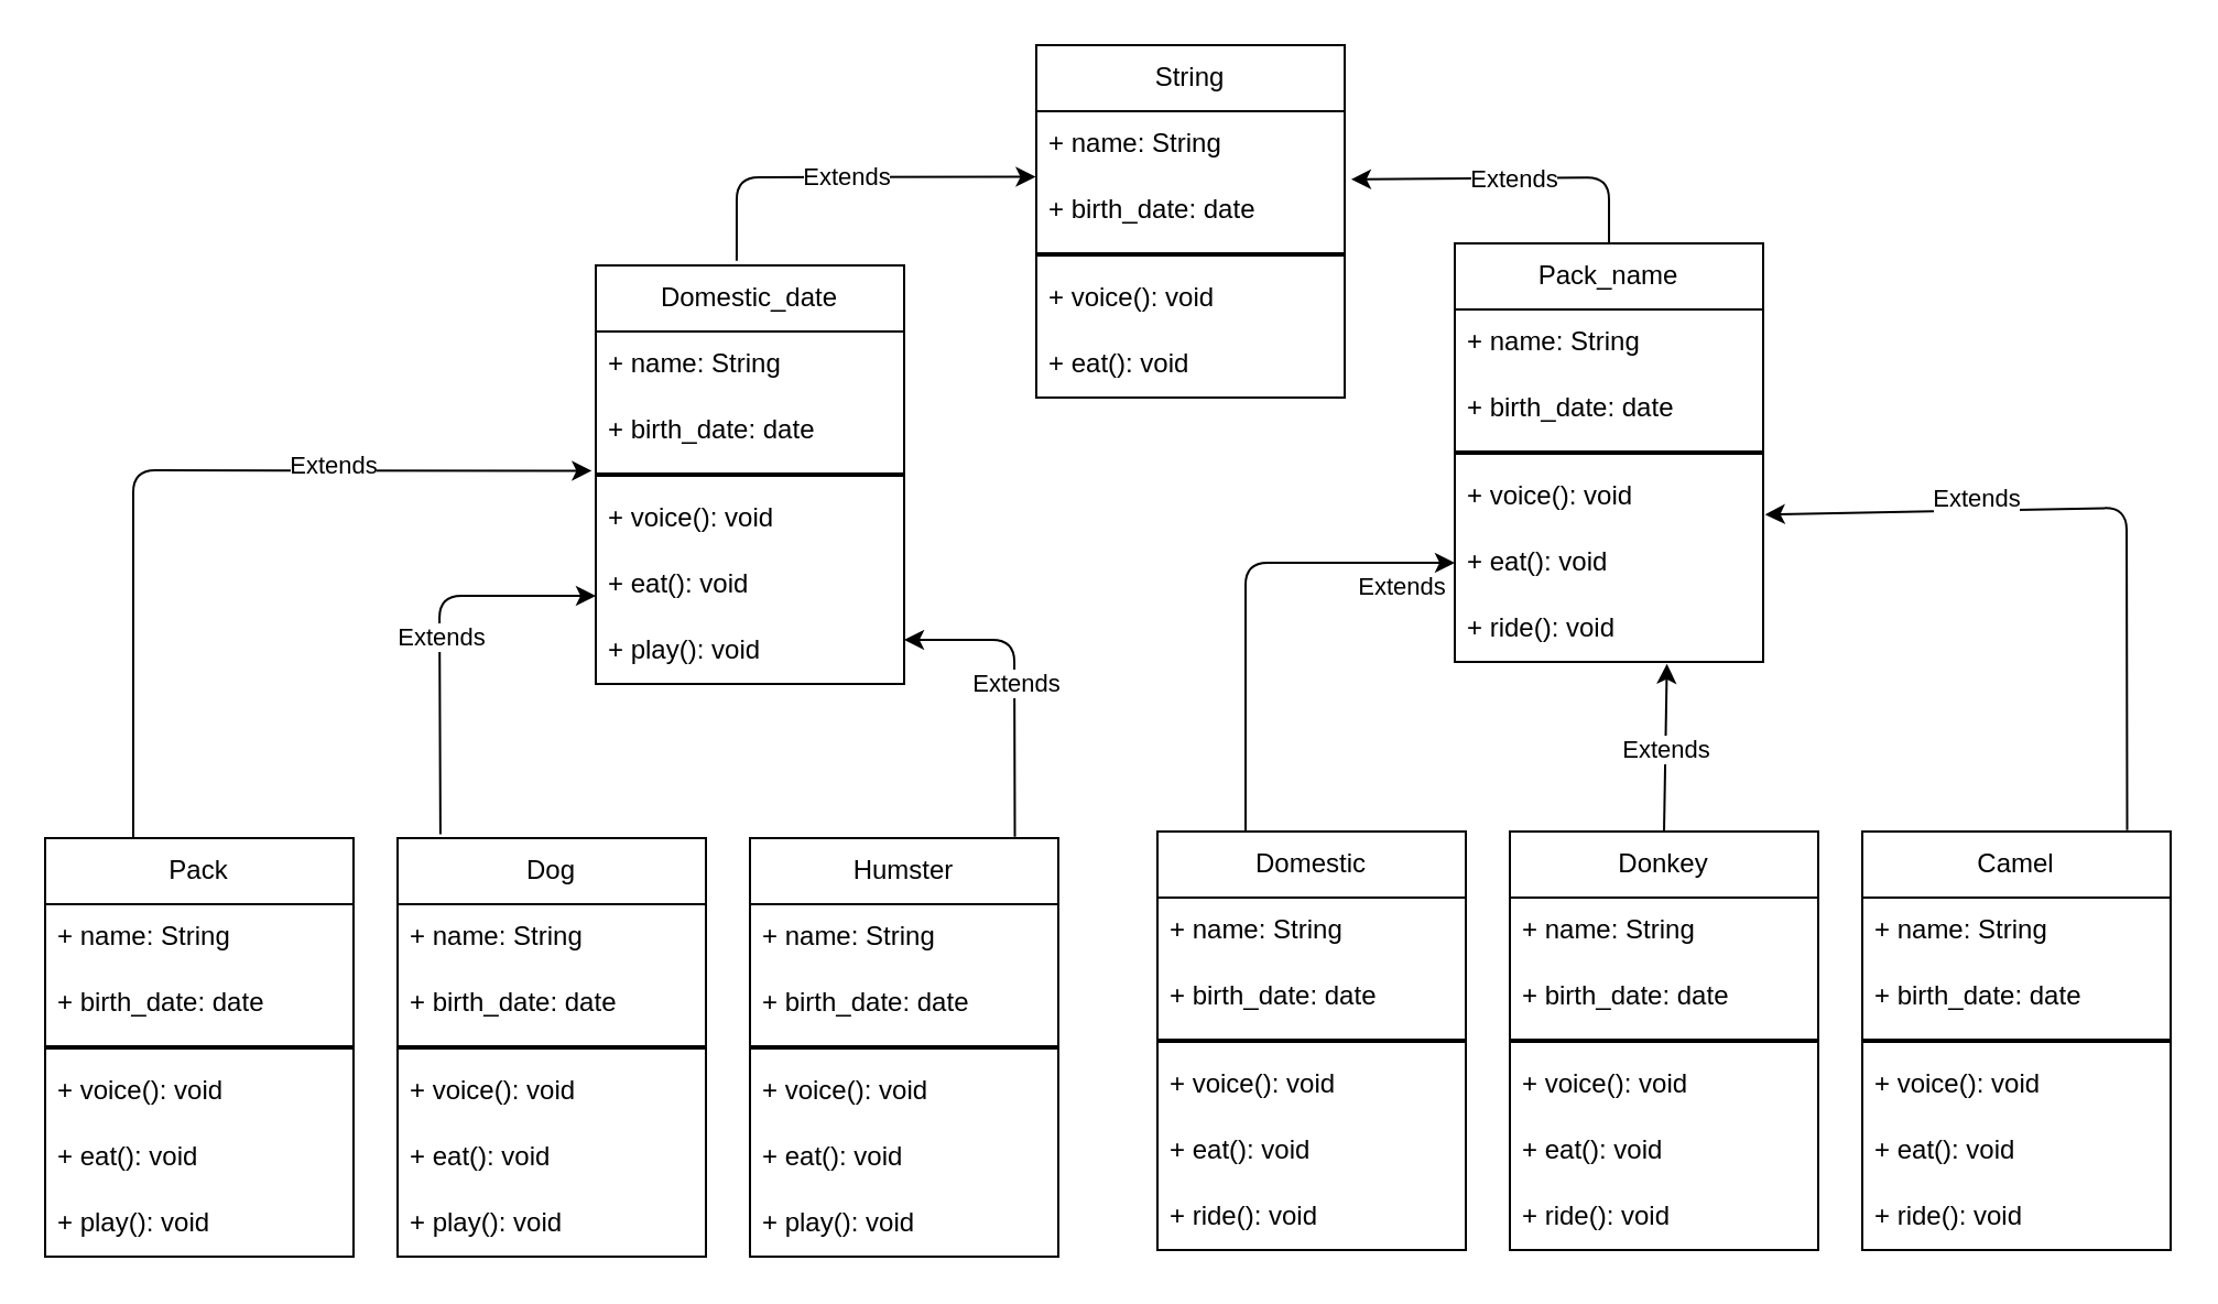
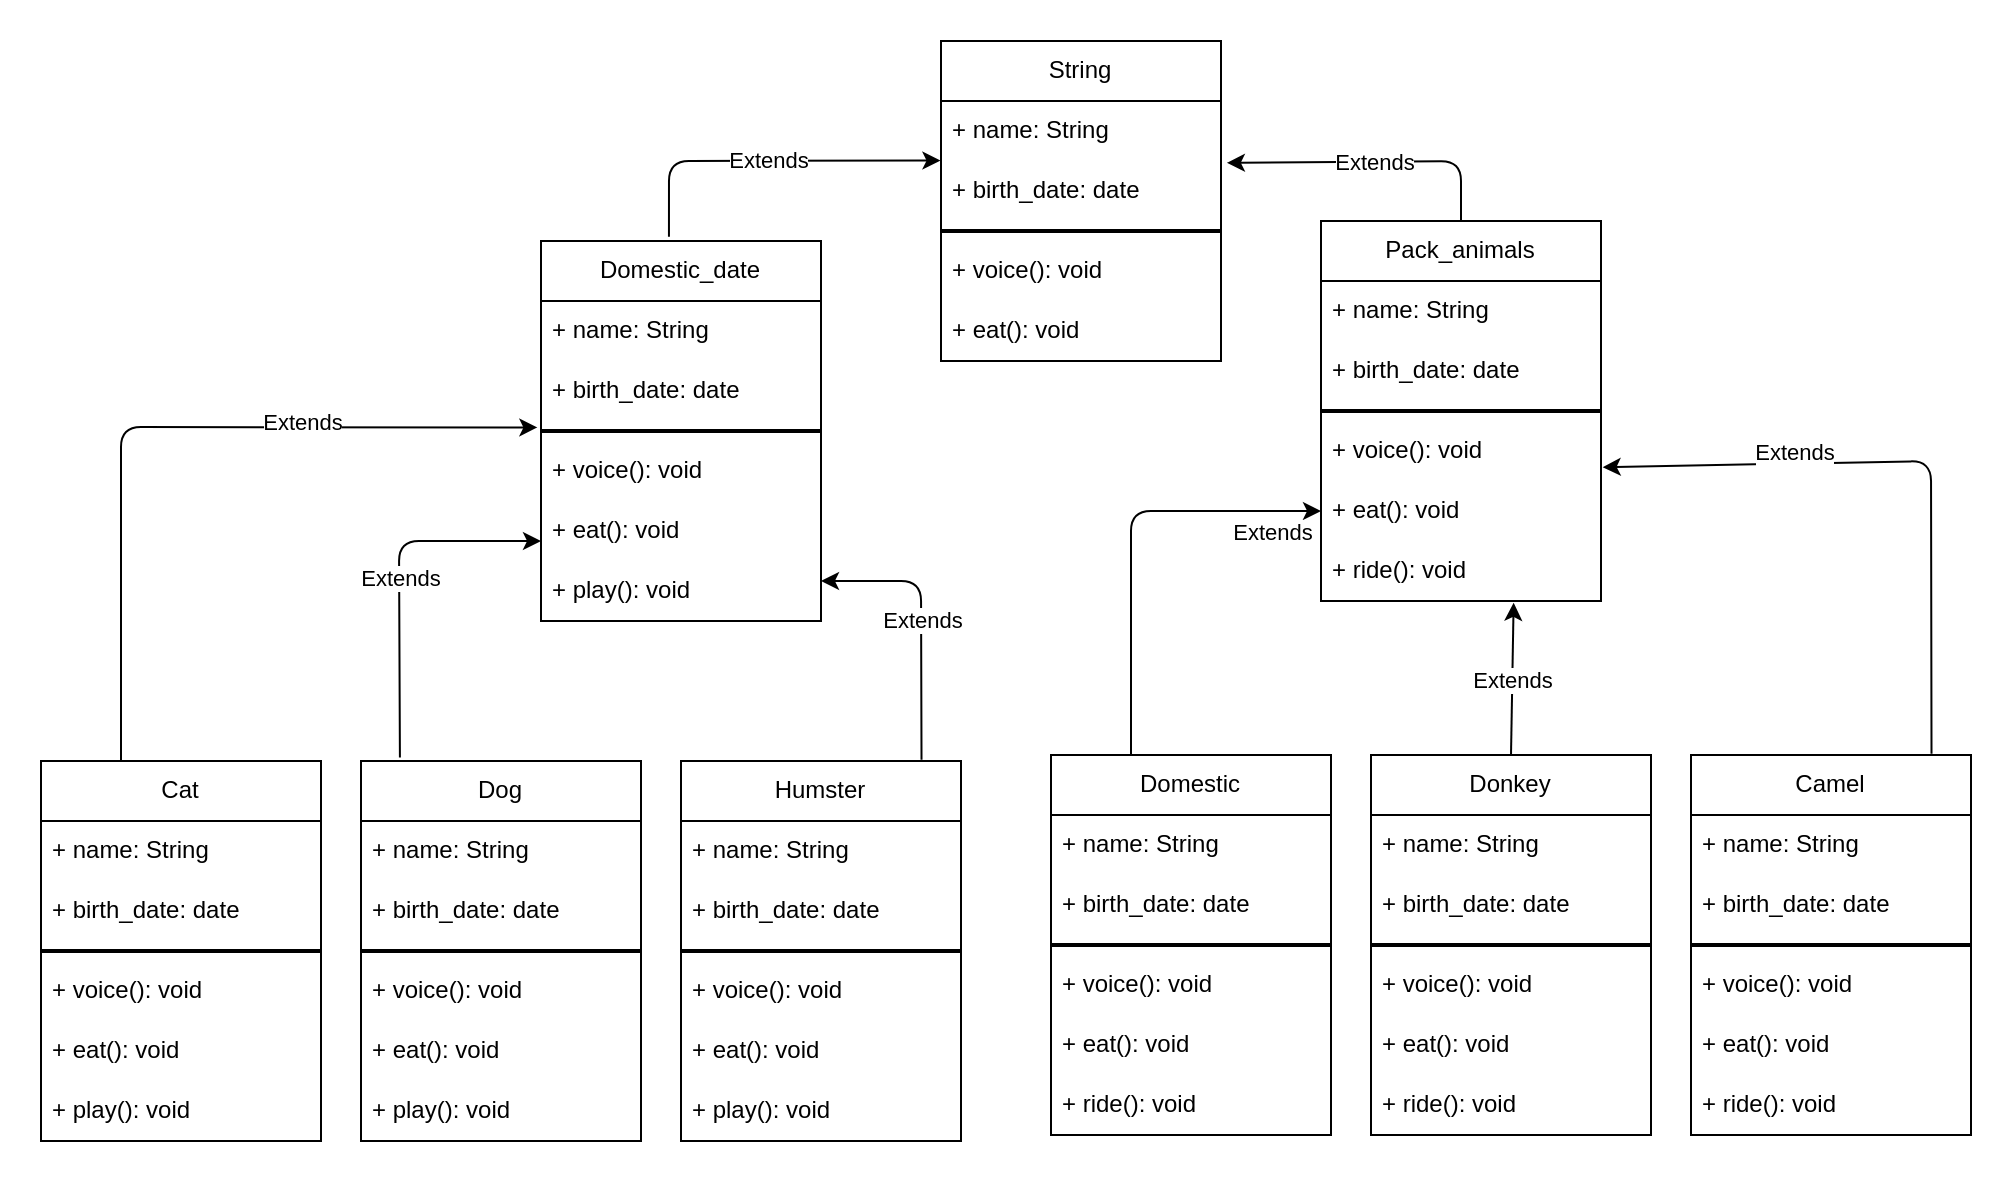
- <mxCell id="15" value="Pack_name" style="swimlane;fontStyle=0;childLayout=stackLayout;horizontal=1;startSize=30;horizontalStack=0;resizeParent=1;resizeParentMax=0;resizeLast=0;collapsible=1;marginBottom=0;whiteSpace=wrap;html=1;" vertex="1" parent="1"><mxGeometry x="660" y="110" width="140" height="190" as="geometry" /></mxCell>
+ <mxCell id="15" value="Pack_animals" style="swimlane;fontStyle=0;childLayout=stackLayout;horizontal=1;startSize=30;horizontalStack=0;resizeParent=1;resizeParentMax=0;resizeLast=0;collapsible=1;marginBottom=0;whiteSpace=wrap;html=1;" vertex="1" parent="1"><mxGeometry x="660" y="110" width="140" height="190" as="geometry" /></mxCell>
- <mxCell id="26" value="Pack" style="swimlane;fontStyle=0;childLayout=stackLayout;horizontal=1;startSize=30;horizontalStack=0;resizeParent=1;resizeParentMax=0;resizeLast=0;collapsible=1;marginBottom=0;whiteSpace=wrap;html=1;" vertex="1" parent="1"><mxGeometry x="20" y="380" width="140" height="190" as="geometry" /></mxCell>
+ <mxCell id="26" value="Cat" style="swimlane;fontStyle=0;childLayout=stackLayout;horizontal=1;startSize=30;horizontalStack=0;resizeParent=1;resizeParentMax=0;resizeLast=0;collapsible=1;marginBottom=0;whiteSpace=wrap;html=1;" vertex="1" parent="1"><mxGeometry x="20" y="380" width="140" height="190" as="geometry" /></mxCell>
